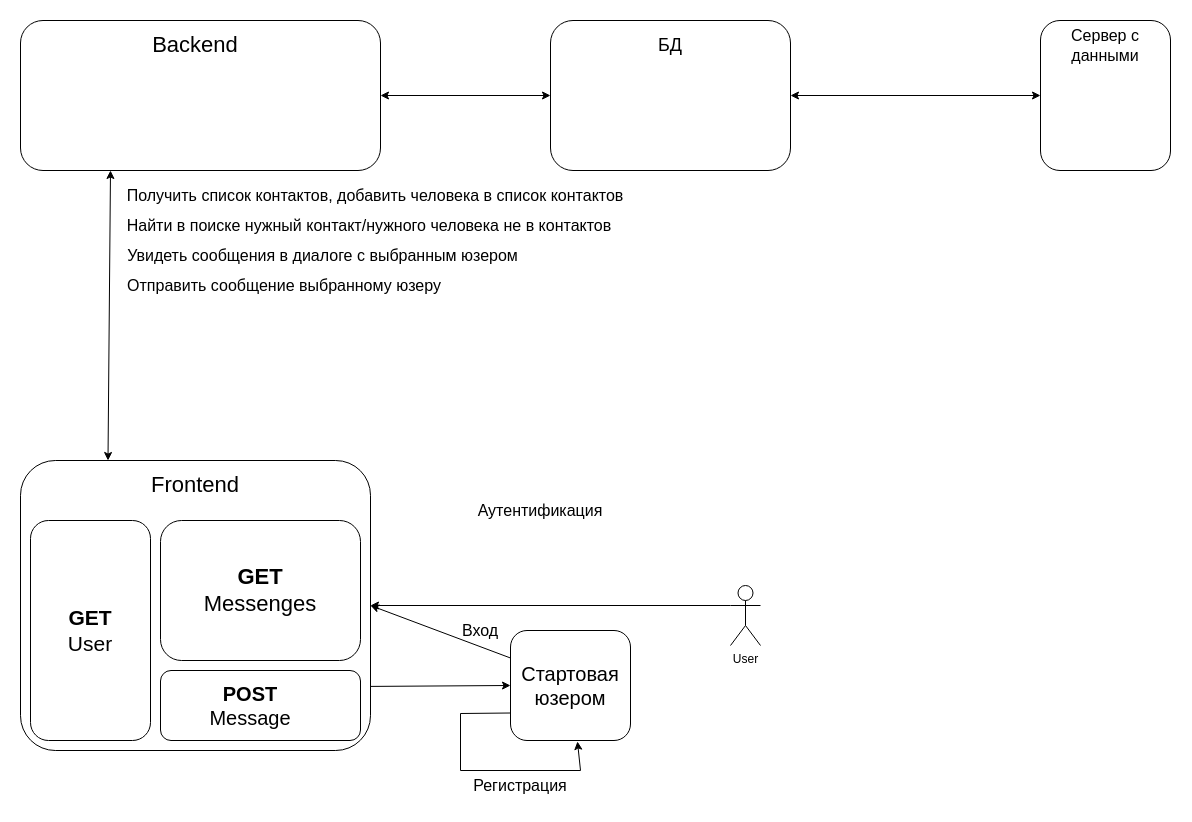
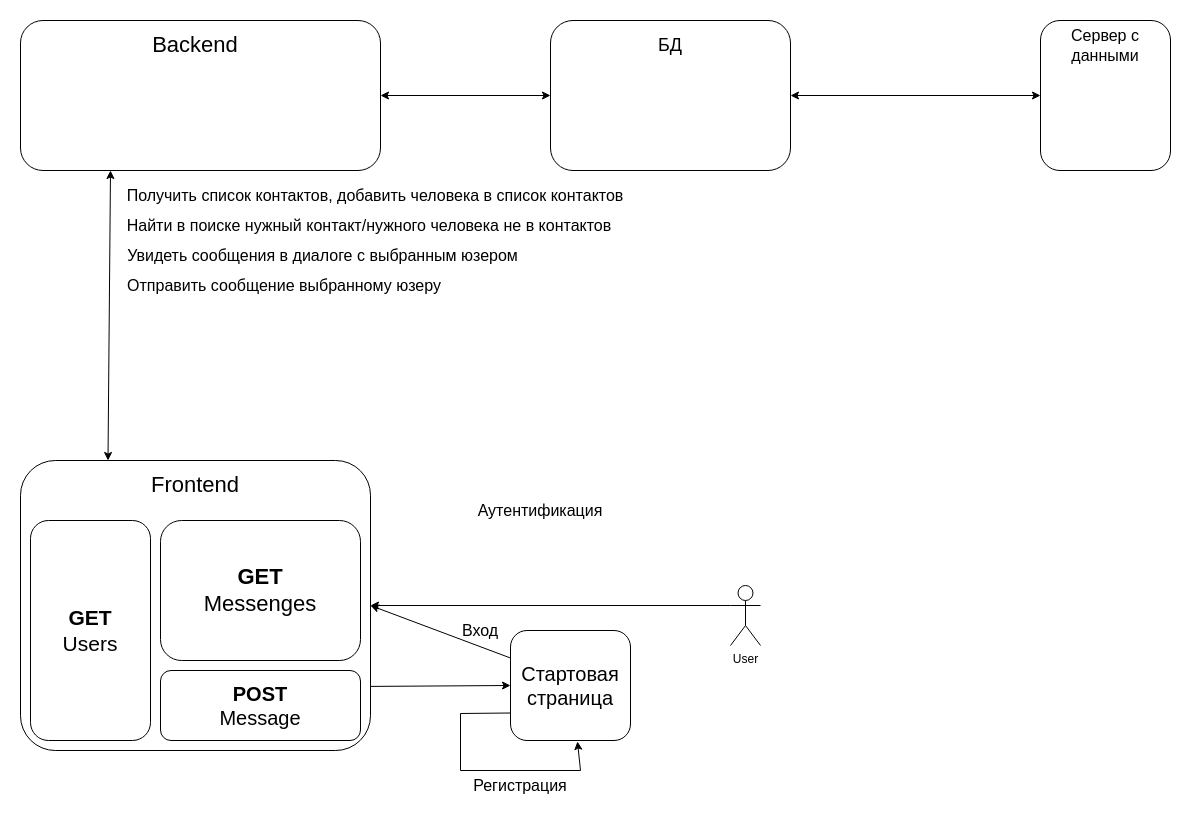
- <mxCell id="7" value="&lt;font style=&quot;font-size: 21px;&quot;&gt;&lt;b style=&quot;&quot;&gt;GET&lt;/b&gt; User&lt;/font&gt;" style="text;html=1;align=center;verticalAlign=middle;whiteSpace=wrap;rounded=0;" vertex="1" parent="1"><mxGeometry x="60" y="615" width="60" height="30" as="geometry" /></mxCell>
+ <mxCell id="7" value="&lt;font style=&quot;font-size: 21px;&quot;&gt;&lt;b style=&quot;&quot;&gt;GET&lt;/b&gt; Users&lt;/font&gt;" style="text;html=1;align=center;verticalAlign=middle;whiteSpace=wrap;rounded=0;" vertex="1" parent="1"><mxGeometry x="60" y="615" width="60" height="30" as="geometry" /></mxCell>
- <mxCell id="13" value="&lt;font style=&quot;font-size: 20px;&quot;&gt;Стартовая&lt;/font&gt;&lt;div&gt;&lt;font style=&quot;font-size: 20px;&quot;&gt;юзером&lt;/font&gt;&lt;/div&gt;" style="text;html=1;align=center;verticalAlign=middle;whiteSpace=wrap;rounded=0;" vertex="1" parent="1"><mxGeometry x="500" y="670" width="140" height="30" as="geometry" /></mxCell>
+ <mxCell id="13" value="&lt;font style=&quot;font-size: 20px;&quot;&gt;Стартовая&lt;/font&gt;&lt;div&gt;&lt;font style=&quot;font-size: 20px;&quot;&gt;страница&lt;/font&gt;&lt;/div&gt;" style="text;html=1;align=center;verticalAlign=middle;whiteSpace=wrap;rounded=0;" vertex="1" parent="1"><mxGeometry x="500" y="670" width="140" height="30" as="geometry" /></mxCell>
- <mxCell id="10" value="&lt;font style=&quot;font-size: 20px;&quot;&gt;&lt;b style=&quot;&quot;&gt;POST&lt;/b&gt; Message&lt;/font&gt;" style="text;html=1;align=center;verticalAlign=middle;whiteSpace=wrap;rounded=0;" vertex="1" parent="1"><mxGeometry x="220" y="690" width="60" height="30" as="geometry" /></mxCell>
+ <mxCell id="10" value="&lt;font style=&quot;font-size: 20px;&quot;&gt;&lt;b style=&quot;&quot;&gt;POST&lt;/b&gt; Message&lt;/font&gt;" style="text;html=1;align=center;verticalAlign=middle;whiteSpace=wrap;rounded=0;" vertex="1" parent="1"><mxGeometry x="230" y="690" width="60" height="30" as="geometry" /></mxCell>
